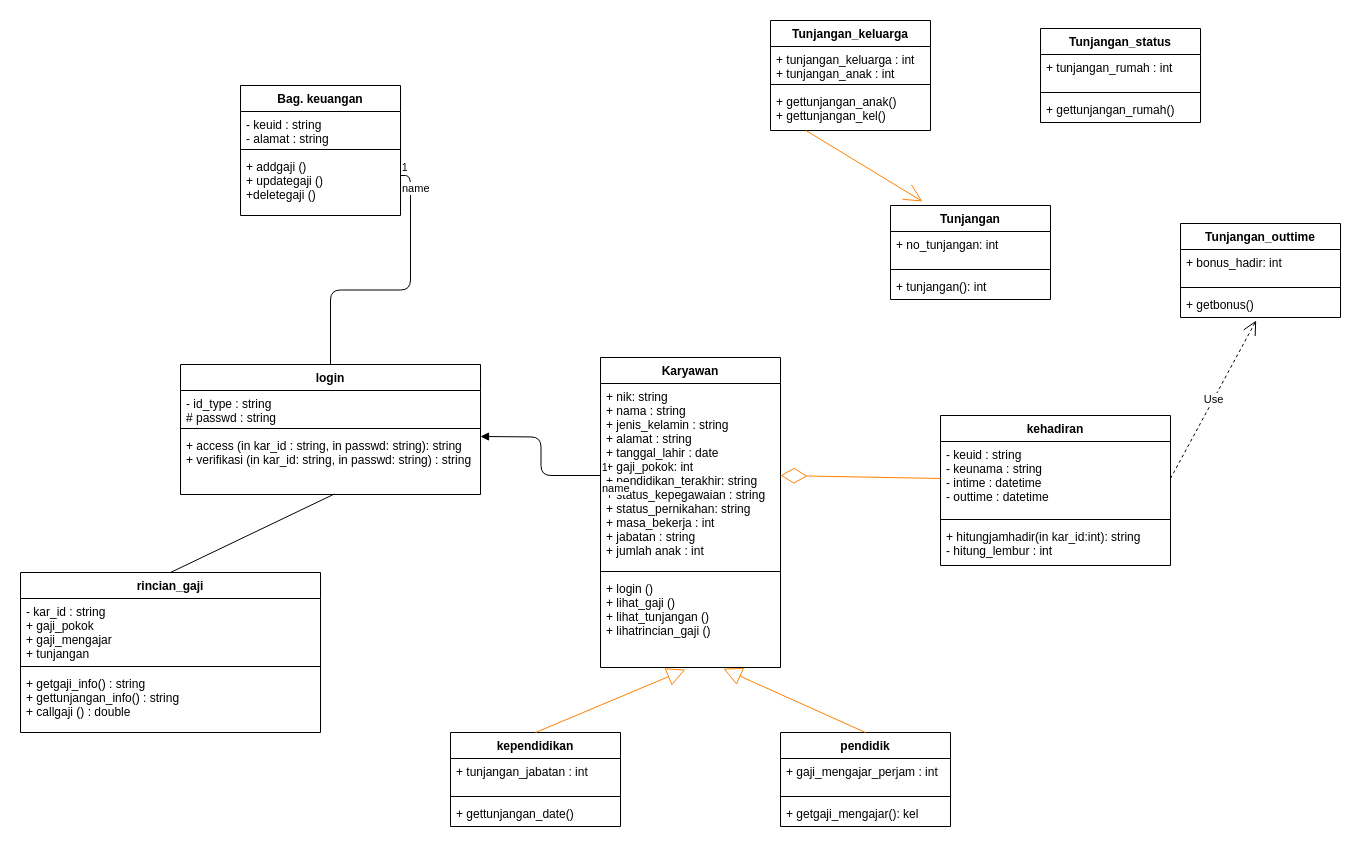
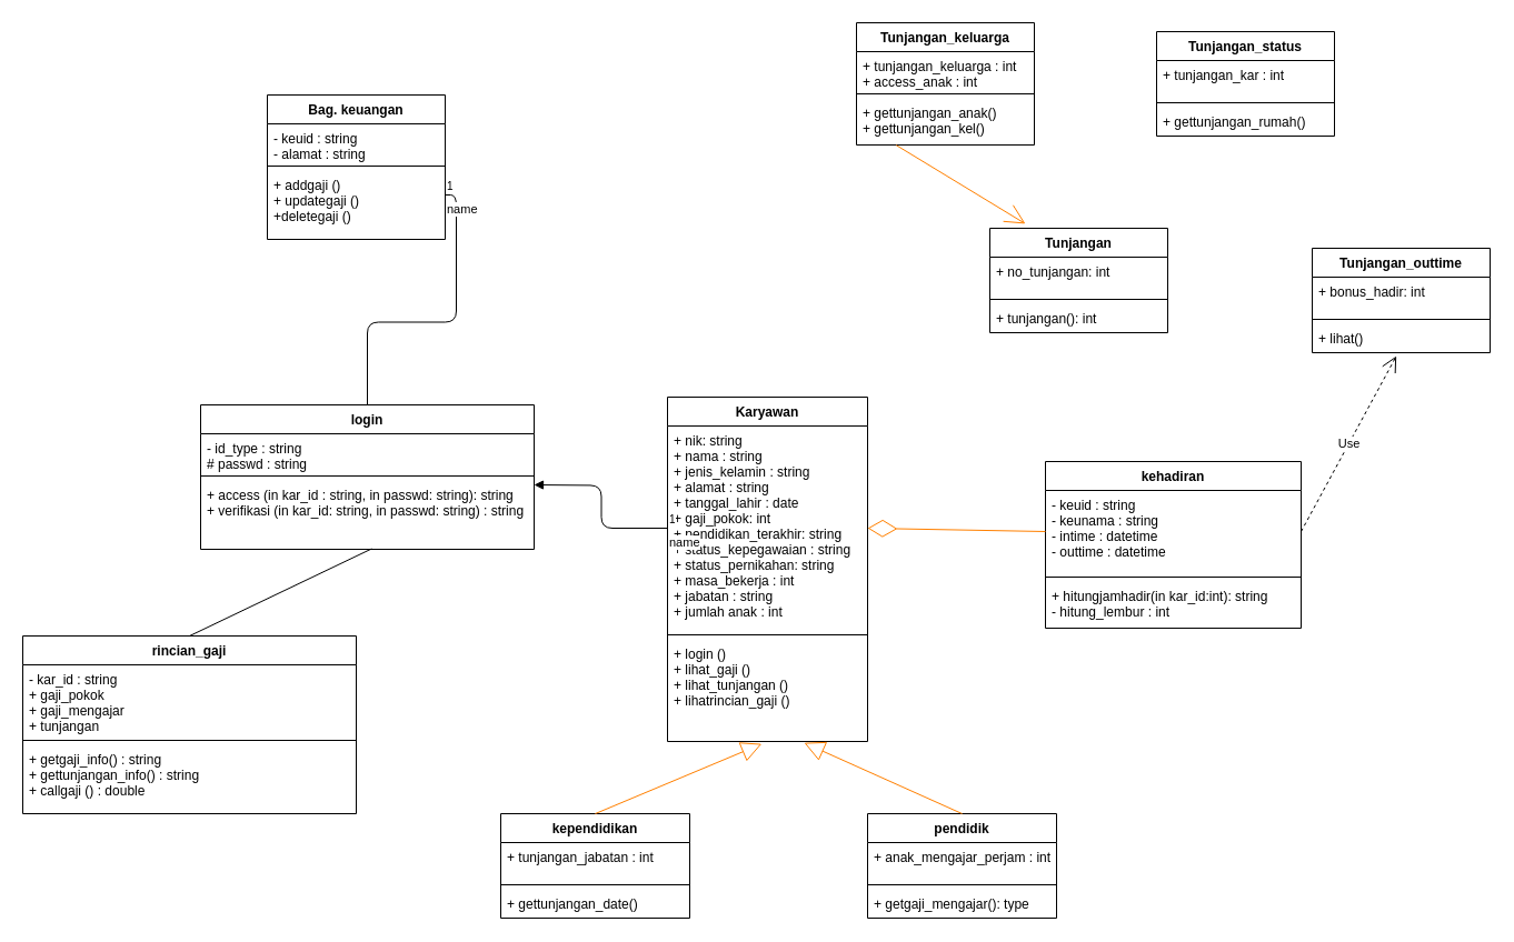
- <mxCell id="23" value="+ tunjangan_keluarga : int&#10;+ tunjangan_anak : int" style="text;strokeColor=none;fillColor=none;align=left;verticalAlign=top;spacingLeft=4;spacingRight=4;overflow=hidden;rotatable=0;points=[[0,0.5],[1,0.5]];portConstraint=eastwest;" parent="22" vertex="1"><mxGeometry y="26" width="160" height="34" as="geometry" /></mxCell>
+ <mxCell id="23" value="+ tunjangan_keluarga : int&#10;+ access_anak : int" style="text;strokeColor=none;fillColor=none;align=left;verticalAlign=top;spacingLeft=4;spacingRight=4;overflow=hidden;rotatable=0;points=[[0,0.5],[1,0.5]];portConstraint=eastwest;" parent="22" vertex="1"><mxGeometry y="26" width="160" height="34" as="geometry" /></mxCell>
- <mxCell id="27" value="+ tunjangan_rumah : int" style="text;strokeColor=none;fillColor=none;align=left;verticalAlign=top;spacingLeft=4;spacingRight=4;overflow=hidden;rotatable=0;points=[[0,0.5],[1,0.5]];portConstraint=eastwest;" parent="26" vertex="1"><mxGeometry y="26" width="160" height="34" as="geometry" /></mxCell>
+ <mxCell id="27" value="+ tunjangan_kar : int" style="text;strokeColor=none;fillColor=none;align=left;verticalAlign=top;spacingLeft=4;spacingRight=4;overflow=hidden;rotatable=0;points=[[0,0.5],[1,0.5]];portConstraint=eastwest;" parent="26" vertex="1"><mxGeometry y="26" width="160" height="34" as="geometry" /></mxCell>
- <mxCell id="21" value="+ getbonus()" style="text;strokeColor=none;fillColor=none;align=left;verticalAlign=top;spacingLeft=4;spacingRight=4;overflow=hidden;rotatable=0;points=[[0,0.5],[1,0.5]];portConstraint=eastwest;" parent="18" vertex="1"><mxGeometry y="68" width="160" height="26" as="geometry" /></mxCell>
+ <mxCell id="21" value="+ lihat()" style="text;strokeColor=none;fillColor=none;align=left;verticalAlign=top;spacingLeft=4;spacingRight=4;overflow=hidden;rotatable=0;points=[[0,0.5],[1,0.5]];portConstraint=eastwest;" parent="18" vertex="1"><mxGeometry y="68" width="160" height="26" as="geometry" /></mxCell>
- <mxCell id="11" value="+ gaji_mengajar_perjam : int" style="text;strokeColor=none;fillColor=none;align=left;verticalAlign=top;spacingLeft=4;spacingRight=4;overflow=hidden;rotatable=0;points=[[0,0.5],[1,0.5]];portConstraint=eastwest;" parent="10" vertex="1"><mxGeometry y="26" width="170" height="34" as="geometry" /></mxCell>
+ <mxCell id="11" value="+ anak_mengajar_perjam : int" style="text;strokeColor=none;fillColor=none;align=left;verticalAlign=top;spacingLeft=4;spacingRight=4;overflow=hidden;rotatable=0;points=[[0,0.5],[1,0.5]];portConstraint=eastwest;" parent="10" vertex="1"><mxGeometry y="26" width="170" height="34" as="geometry" /></mxCell>
- <mxCell id="13" value="+ getgaji_mengajar(): kel" style="text;strokeColor=none;fillColor=none;align=left;verticalAlign=top;spacingLeft=4;spacingRight=4;overflow=hidden;rotatable=0;points=[[0,0.5],[1,0.5]];portConstraint=eastwest;" parent="10" vertex="1"><mxGeometry y="68" width="170" height="26" as="geometry" /></mxCell>
+ <mxCell id="13" value="+ getgaji_mengajar(): type" style="text;strokeColor=none;fillColor=none;align=left;verticalAlign=top;spacingLeft=4;spacingRight=4;overflow=hidden;rotatable=0;points=[[0,0.5],[1,0.5]];portConstraint=eastwest;" parent="10" vertex="1"><mxGeometry y="68" width="170" height="26" as="geometry" /></mxCell>
